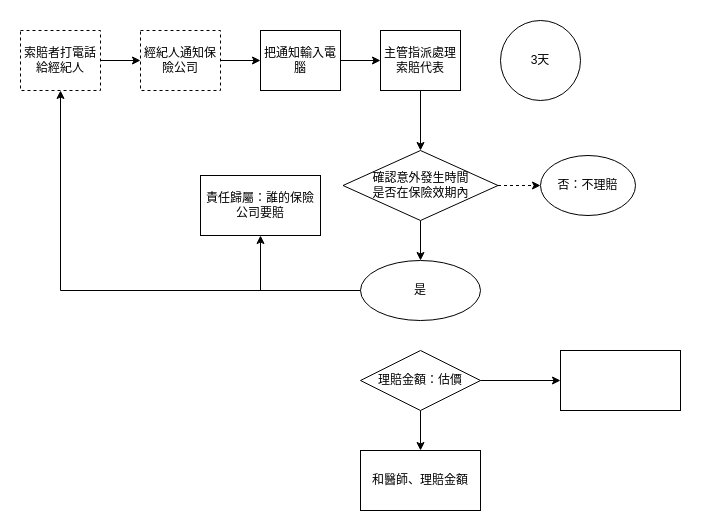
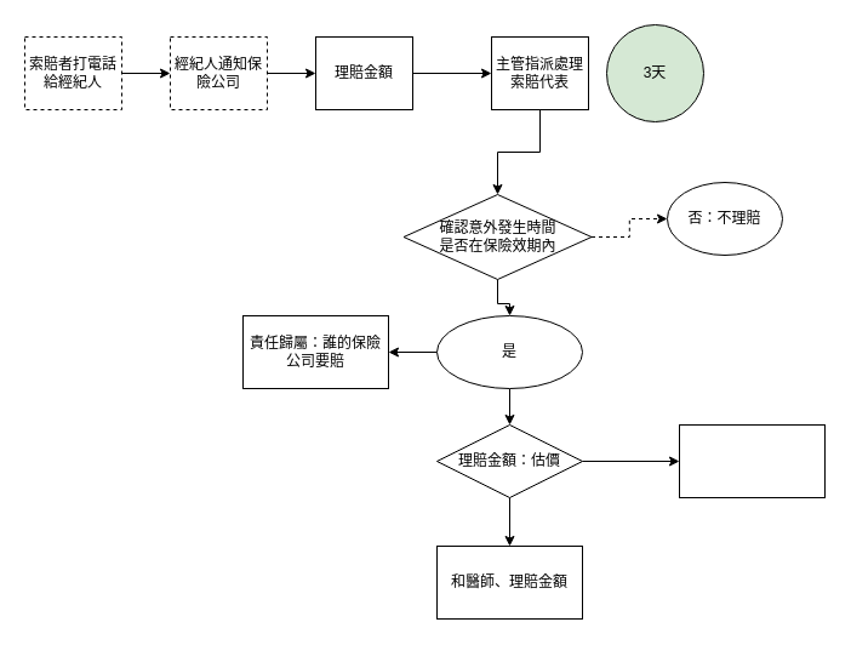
- <mxCell id="7" value="把通知輸入電腦" style="whiteSpace=wrap;html=1;rounded=0;" parent="1" vertex="1"><mxGeometry x="260" y="30" width="80" height="60" as="geometry" /></mxCell>
+ <mxCell id="7" value="理賠金額" style="whiteSpace=wrap;html=1;rounded=0;" parent="1" vertex="1"><mxGeometry x="260" y="30" width="80" height="60" as="geometry" /></mxCell>
- <mxCell id="9" value="主管指派處理索賠代表" style="whiteSpace=wrap;html=1;rounded=0;" parent="1" vertex="1"><mxGeometry x="380" y="30" width="80" height="60" as="geometry" /></mxCell>
+ <mxCell id="9" value="主管指派處理索賠代表" style="whiteSpace=wrap;html=1;rounded=0;" parent="1" vertex="1"><mxGeometry x="405" y="30" width="80" height="60" as="geometry" /></mxCell>
- <mxCell id="10" value="3天" style="ellipse;whiteSpace=wrap;html=1;aspect=fixed;" parent="1" vertex="1"><mxGeometry x="500" y="20" width="80" height="80" as="geometry" /></mxCell>
+ <mxCell id="10" value="3天" style="ellipse;whiteSpace=wrap;html=1;aspect=fixed;fillColor=#d5e8d4;" parent="1" vertex="1"><mxGeometry x="500" y="20" width="80" height="80" as="geometry" /></mxCell>
- <mxCell id="13" value="確認意外發生時間&lt;br&gt;是否在保險效期內" style="rhombus;whiteSpace=wrap;html=1;rounded=0;" vertex="1" parent="1"><mxGeometry x="342.5" y="150" width="155" height="70" as="geometry" /></mxCell>
+ <mxCell id="13" value="確認意外發生時間&lt;br&gt;是否在保險效期內" style="rhombus;whiteSpace=wrap;html=1;rounded=0;" vertex="1" parent="1"><mxGeometry x="332.5" y="160" width="155" height="70" as="geometry" /></mxCell>
- <mxCell id="14" value="否：不理賠" style="ellipse;whiteSpace=wrap;html=1;rounded=0;" vertex="1" parent="1"><mxGeometry x="540" y="155" width="95" height="60" as="geometry" /></mxCell>
+ <mxCell id="14" value="否：不理賠" style="ellipse;whiteSpace=wrap;html=1;rounded=0;" vertex="1" parent="1"><mxGeometry x="550" y="150" width="95" height="60" as="geometry" /></mxCell>
- <mxCell id="18" value="責任歸屬：誰的保險公司要賠" style="whiteSpace=wrap;html=1;rounded=0;" vertex="1" parent="1"><mxGeometry x="200" y="175" width="120" height="60" as="geometry" /></mxCell>
+ <mxCell id="18" value="責任歸屬：誰的保險公司要賠" style="whiteSpace=wrap;html=1;rounded=0;" vertex="1" parent="1"><mxGeometry x="200" y="260" width="120" height="60" as="geometry" /></mxCell>
- <mxCell id="16" value="" style="edgeStyle=orthogonalEdgeStyle;rounded=0;orthogonalLoop=1;jettySize=auto;html=1;" edge="1" parent="1" source="17" target="3"><mxGeometry relative="1" as="geometry" /></mxCell>
+ <mxCell id="16" value="" style="edgeStyle=orthogonalEdgeStyle;rounded=0;orthogonalLoop=1;jettySize=auto;html=1;" edge="1" parent="1" source="17" target="21"><mxGeometry relative="1" as="geometry" /></mxCell>
